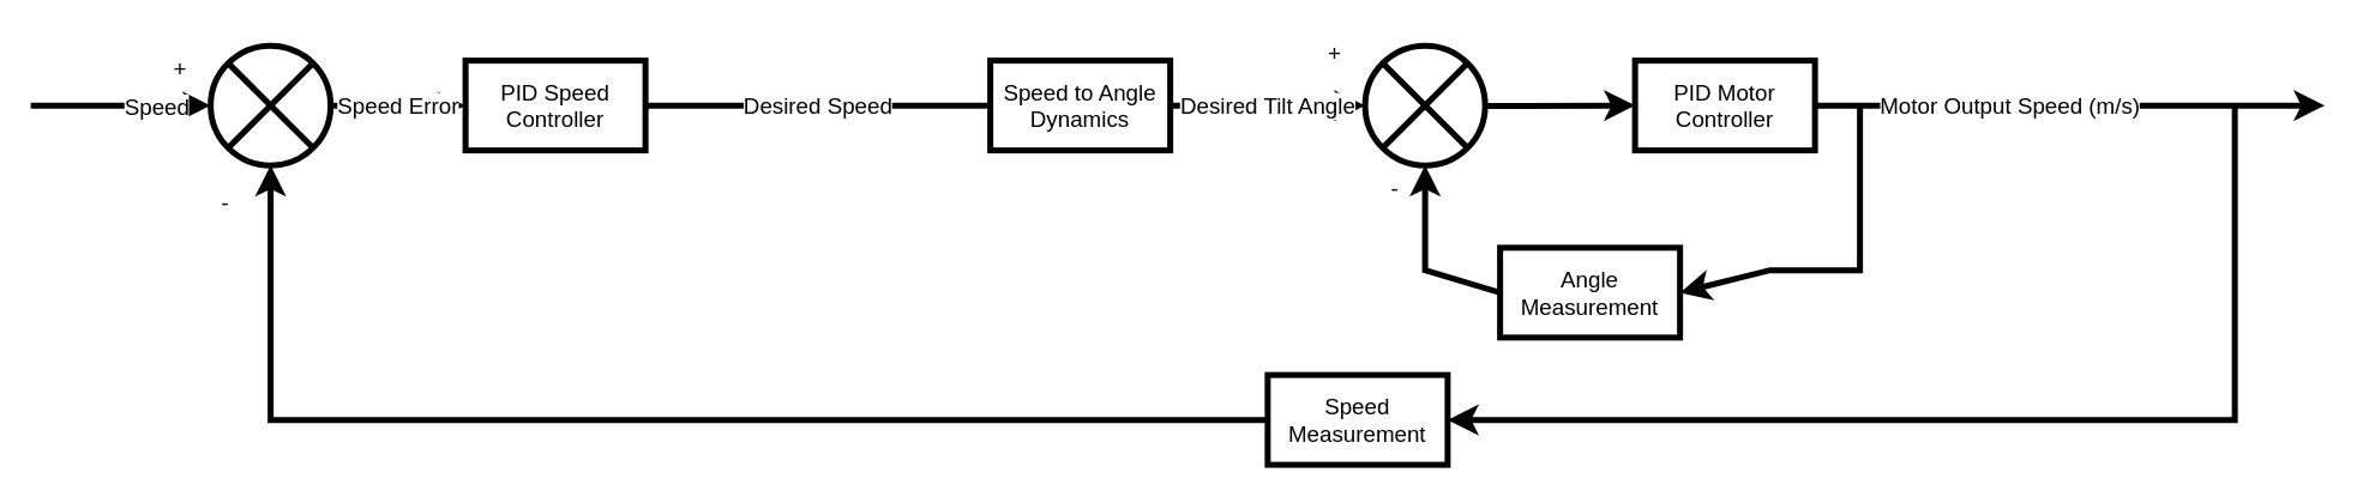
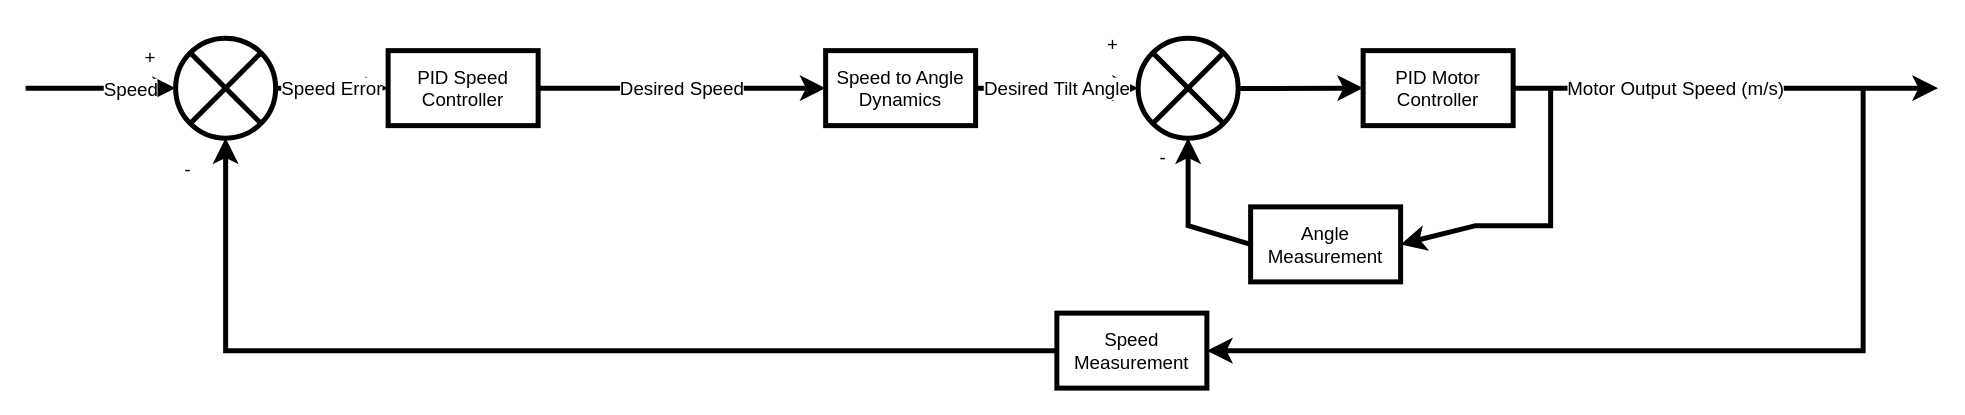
- <mxCell id="5" value="Desired Speed" style="edgeStyle=none;curved=1;rounded=0;orthogonalLoop=1;jettySize=auto;html=1;fontSize=15;startSize=8;endSize=8;strokeWidth=4;endArrow=none;" edge="1" parent="1" source="6" target="8"><mxGeometry relative="1" as="geometry" /></mxCell>
+ <mxCell id="5" value="Desired Speed" style="edgeStyle=none;curved=1;rounded=0;orthogonalLoop=1;jettySize=auto;html=1;fontSize=15;startSize=8;endSize=8;strokeWidth=4;" edge="1" parent="1" source="6" target="8"><mxGeometry relative="1" as="geometry" /></mxCell>
